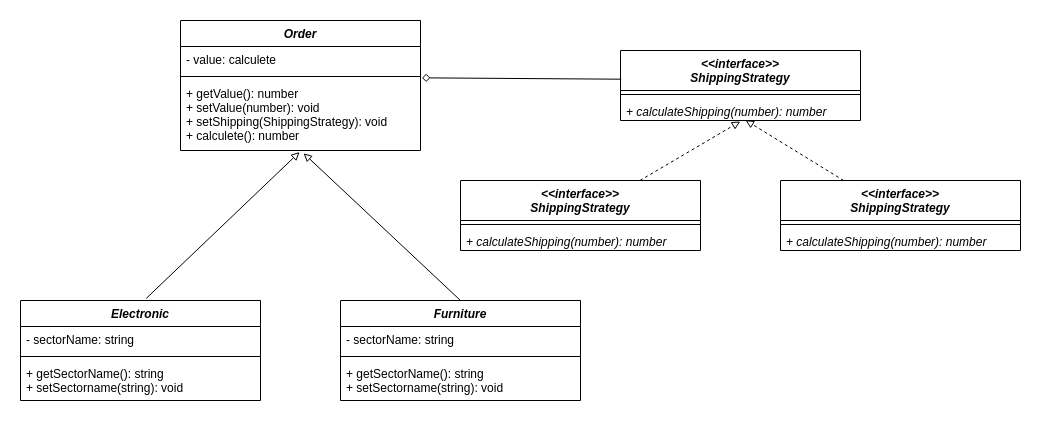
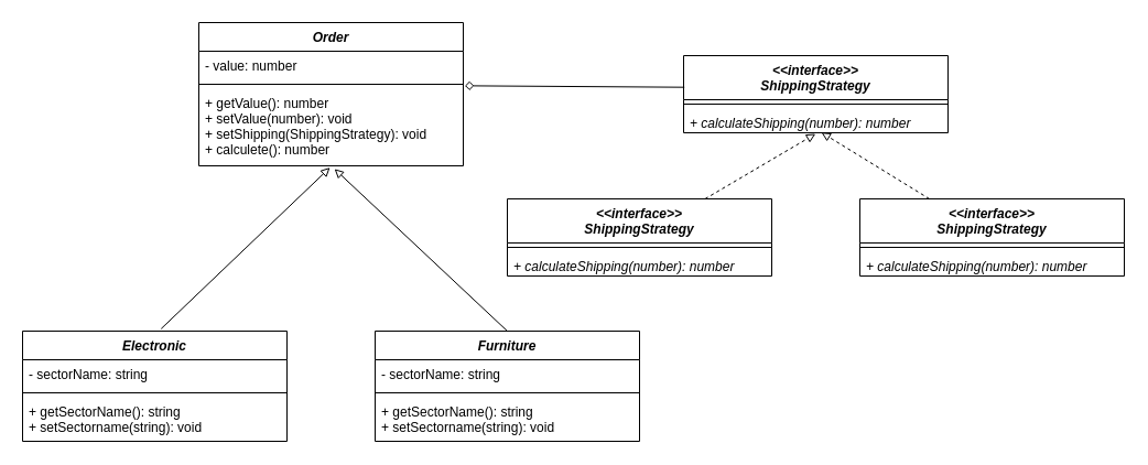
- <mxCell id="3" value="- value: calculete" style="text;strokeColor=none;fillColor=none;align=left;verticalAlign=top;spacingLeft=4;spacingRight=4;overflow=hidden;rotatable=0;points=[[0,0.5],[1,0.5]];portConstraint=eastwest;" parent="2" vertex="1"><mxGeometry y="26" width="240" height="26" as="geometry" /></mxCell>
+ <mxCell id="3" value="- value: number" style="text;strokeColor=none;fillColor=none;align=left;verticalAlign=top;spacingLeft=4;spacingRight=4;overflow=hidden;rotatable=0;points=[[0,0.5],[1,0.5]];portConstraint=eastwest;" parent="2" vertex="1"><mxGeometry y="26" width="240" height="26" as="geometry" /></mxCell>
